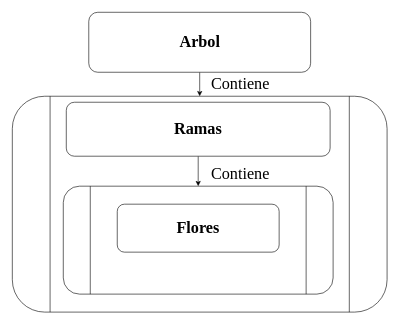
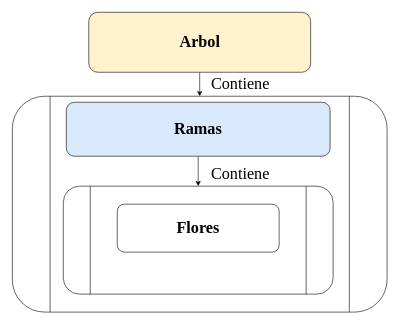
- <mxCell id="3" value="Arbol" style="rounded=1;whiteSpace=wrap;html=1;fontStyle=1;fontFamily=Times New Roman;fontSize=27;" vertex="1" parent="1"><mxGeometry x="147.5" y="20" width="370" height="100" as="geometry" /></mxCell>
+ <mxCell id="3" value="Arbol" style="rounded=1;whiteSpace=wrap;html=1;fontStyle=1;fontFamily=Times New Roman;fontSize=27;fillColor=#fff2cc;" vertex="1" parent="1"><mxGeometry x="147.5" y="20" width="370" height="100" as="geometry" /></mxCell>
- <mxCell id="6" value="Ramas" style="rounded=1;whiteSpace=wrap;html=1;fontStyle=1;fontFamily=Times New Roman;fontSize=27;" vertex="1" parent="1"><mxGeometry x="110" y="170" width="440" height="90" as="geometry" /></mxCell>
+ <mxCell id="6" value="Ramas" style="rounded=1;whiteSpace=wrap;html=1;fontStyle=1;fontFamily=Times New Roman;fontSize=27;fillColor=#dae8fc;" vertex="1" parent="1"><mxGeometry x="110" y="170" width="440" height="90" as="geometry" /></mxCell>
